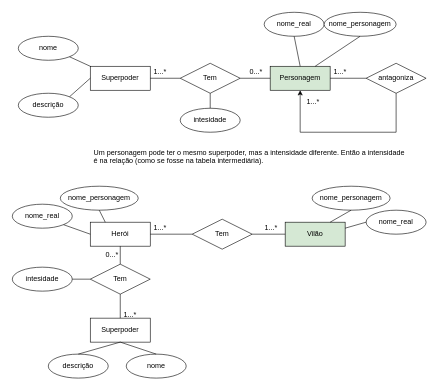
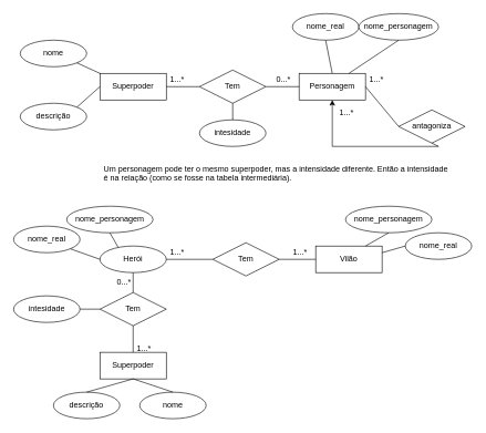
- <mxCell id="2" value="Personagem" style="whiteSpace=wrap;html=1;align=center;fillColor=#d5e8d4;" vertex="1" parent="1"><mxGeometry x="450" y="110" width="100" height="40" as="geometry" /></mxCell>
+ <mxCell id="2" value="Personagem" style="whiteSpace=wrap;html=1;align=center;" vertex="1" parent="1"><mxGeometry x="450" y="110" width="100" height="40" as="geometry" /></mxCell>
- <mxCell id="6" value="antagoniza" style="shape=rhombus;perimeter=rhombusPerimeter;whiteSpace=wrap;html=1;align=center;" vertex="1" parent="1"><mxGeometry x="610" y="105" width="100" height="50" as="geometry" /></mxCell>
+ <mxCell id="6" value="antagoniza" style="shape=rhombus;perimeter=rhombusPerimeter;whiteSpace=wrap;html=1;align=center;" vertex="1" parent="1"><mxGeometry x="600" y="165" width="100" height="50" as="geometry" /></mxCell>
- <mxCell id="23" value="Herói" style="whiteSpace=wrap;html=1;align=center;" vertex="1" parent="1"><mxGeometry x="150" y="370" width="100" height="40" as="geometry" /></mxCell>
+ <mxCell id="23" value="Herói" style="ellipse;whiteSpace=wrap;html=1;align=center;" vertex="1" parent="1"><mxGeometry x="150" y="370" width="100" height="40" as="geometry" /></mxCell>
- <mxCell id="24" value="Vilão" style="whiteSpace=wrap;html=1;align=center;fillColor=#d5e8d4;" vertex="1" parent="1"><mxGeometry x="475" y="370" width="100" height="40" as="geometry" /></mxCell>
+ <mxCell id="24" value="Vilão" style="whiteSpace=wrap;html=1;align=center;" vertex="1" parent="1"><mxGeometry x="475" y="370" width="100" height="40" as="geometry" /></mxCell>
